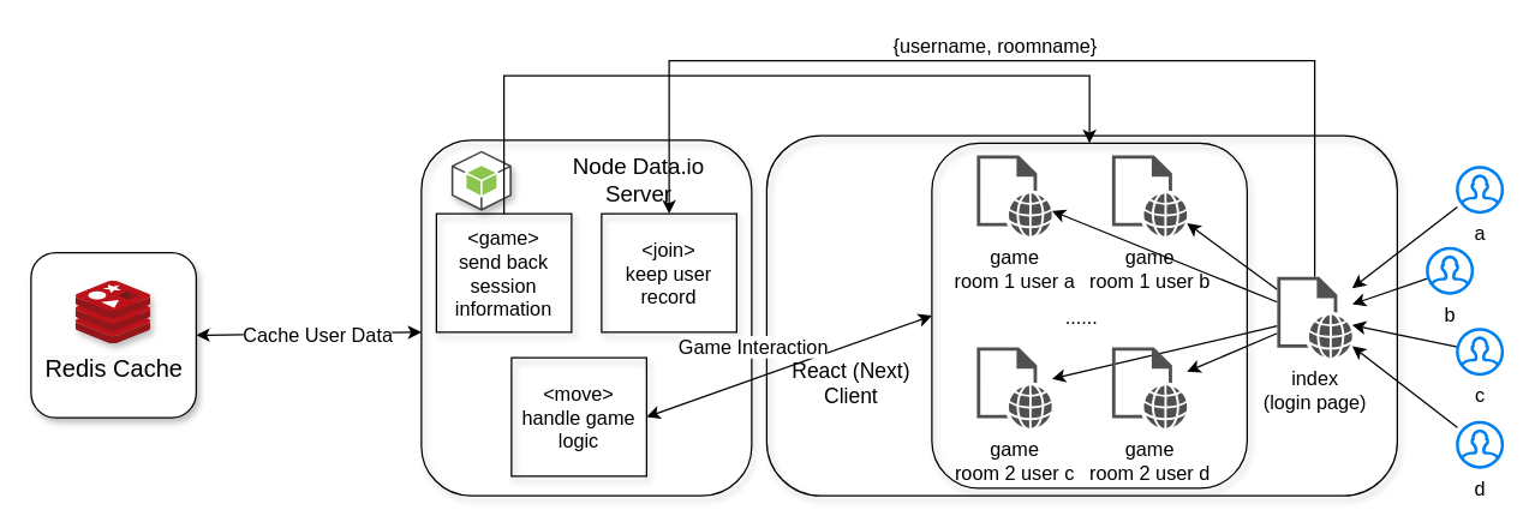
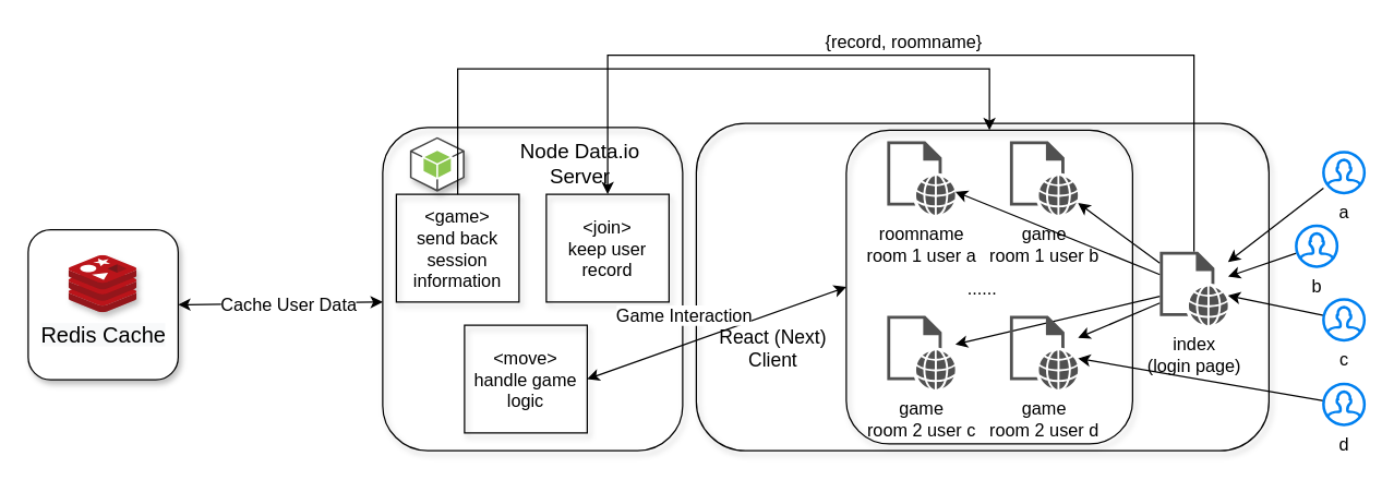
- <mxCell id="31" value="{username, roomname}" style="text;html=1;strokeColor=none;fillColor=none;align=center;verticalAlign=middle;whiteSpace=wrap;rounded=0;shadow=1;fontSize=13;" vertex="1" parent="1"><mxGeometry x="570" y="20" width="185" height="20" as="geometry" /></mxCell>
+ <mxCell id="31" value="{record, roomname}" style="text;html=1;strokeColor=none;fillColor=none;align=center;verticalAlign=middle;whiteSpace=wrap;rounded=0;shadow=1;fontSize=13;" vertex="1" parent="1"><mxGeometry x="570" y="20" width="185" height="20" as="geometry" /></mxCell>
- <mxCell id="20" value="game&lt;br&gt;room 1 user a" style="pointerEvents=1;shadow=0;dashed=0;html=1;strokeColor=none;fillColor=#505050;labelPosition=center;verticalLabelPosition=bottom;verticalAlign=top;outlineConnect=0;align=center;shape=mxgraph.office.concepts.web_page;fontSize=13;" vertex="1" parent="1"><mxGeometry x="650" y="103" width="50" height="54" as="geometry" /></mxCell>
+ <mxCell id="20" value="roomname&lt;br&gt;room 1 user a" style="pointerEvents=1;shadow=0;dashed=0;html=1;strokeColor=none;fillColor=#505050;labelPosition=center;verticalLabelPosition=bottom;verticalAlign=top;outlineConnect=0;align=center;shape=mxgraph.office.concepts.web_page;fontSize=13;" vertex="1" parent="1"><mxGeometry x="650" y="103" width="50" height="54" as="geometry" /></mxCell>
- <mxCell id="27" style="edgeStyle=none;rounded=0;orthogonalLoop=1;jettySize=auto;html=1;fontSize=13;" edge="1" parent="1" source="28" target="16"><mxGeometry relative="1" as="geometry" /></mxCell>
+ <mxCell id="27" style="edgeStyle=none;rounded=0;orthogonalLoop=1;jettySize=auto;html=1;fontSize=13;" edge="1" parent="1" source="28" target="18"><mxGeometry relative="1" as="geometry" /></mxCell>
